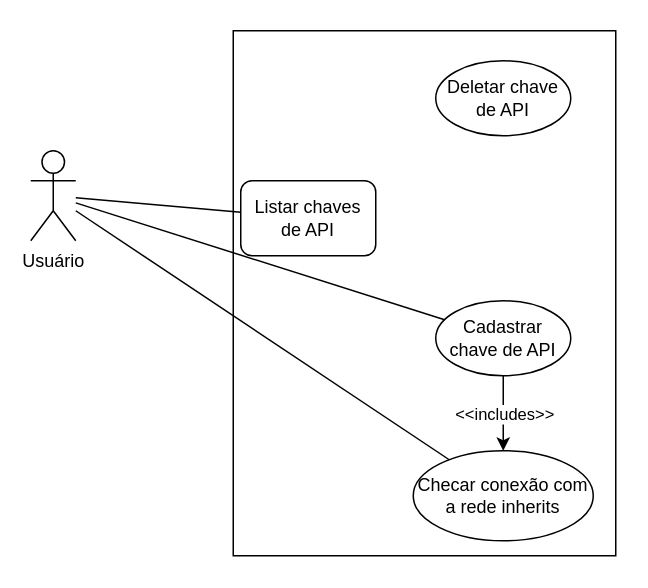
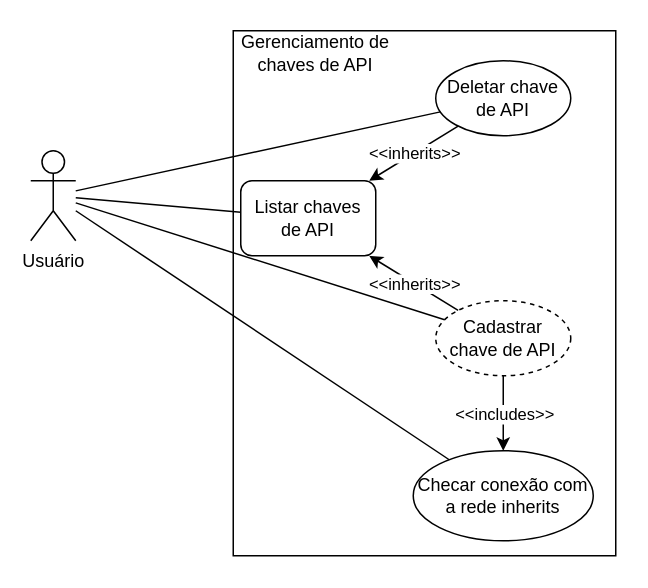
+ <mxCell id="13" value="Gerenciamento de chaves de API" style="text;html=1;strokeColor=none;fillColor=none;align=center;verticalAlign=middle;whiteSpace=wrap;rounded=0;" vertex="1" parent="1"><mxGeometry x="155" y="20" width="110" height="30" as="geometry" /></mxCell>
+ <mxCell id="17" value="" style="endArrow=none;html=1;rounded=0;" edge="1" parent="1" source="14" target="5"><mxGeometry width="50" height="50" relative="1" as="geometry"><mxPoint x="230" y="240" as="sourcePoint" /><mxPoint x="280" y="190" as="targetPoint" /></mxGeometry></mxCell>
+ <mxCell id="7" value="" style="endArrow=classic;html=1;rounded=0;" edge="1" parent="1" source="5" target="3"><mxGeometry relative="1" as="geometry"><mxPoint x="240" y="180" as="sourcePoint" /><mxPoint x="340" y="180" as="targetPoint" /></mxGeometry></mxCell>
+ <mxCell id="8" value="&amp;lt;&amp;lt;inherits&amp;gt;&amp;gt;" style="edgeLabel;resizable=0;html=1;align=center;verticalAlign=middle;" connectable="0" vertex="1" parent="7"><mxGeometry relative="1" as="geometry" /></mxCell>
+ <mxCell id="9" value="" style="endArrow=classic;html=1;rounded=0;" edge="1" parent="1" source="4" target="3"><mxGeometry relative="1" as="geometry"><mxPoint x="315" y="94" as="sourcePoint" /><mxPoint x="245" y="136" as="targetPoint" /></mxGeometry></mxCell>
+ <mxCell id="10" value="&amp;lt;&amp;lt;inherits&amp;gt;&amp;gt;" style="edgeLabel;resizable=0;html=1;align=center;verticalAlign=middle;" connectable="0" vertex="1" parent="9"><mxGeometry relative="1" as="geometry" /></mxCell>
- <mxCell id="4" value="Cadastrar chave de API" style="ellipse;whiteSpace=wrap;html=1;" vertex="1" parent="1"><mxGeometry x="290" y="200" width="90" height="50" as="geometry" /></mxCell>
+ <mxCell id="4" value="Cadastrar chave de API" style="ellipse;whiteSpace=wrap;html=1;dashed=1;" vertex="1" parent="1"><mxGeometry x="290" y="200" width="90" height="50" as="geometry" /></mxCell>
